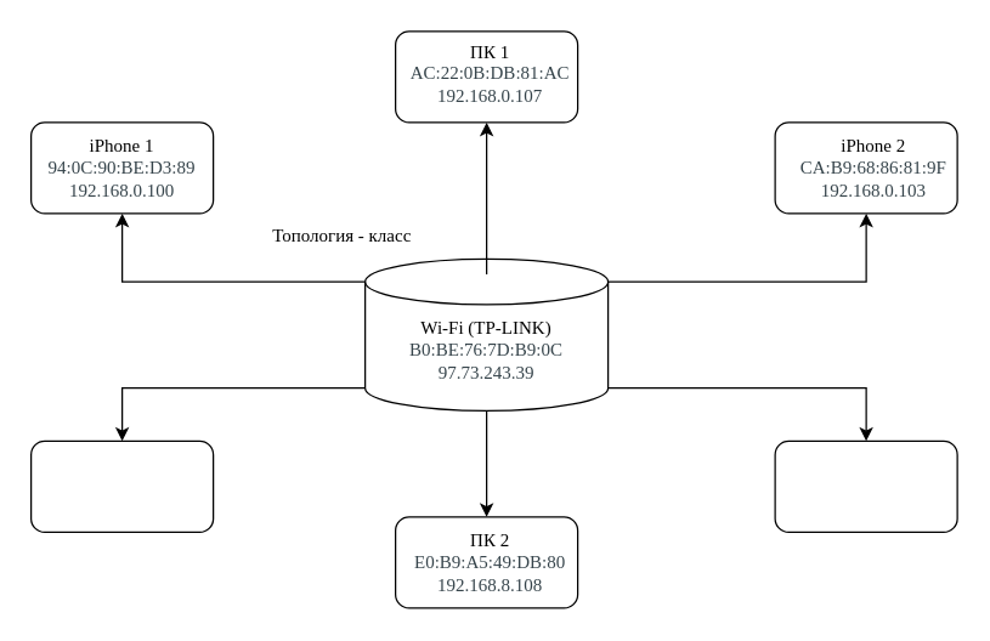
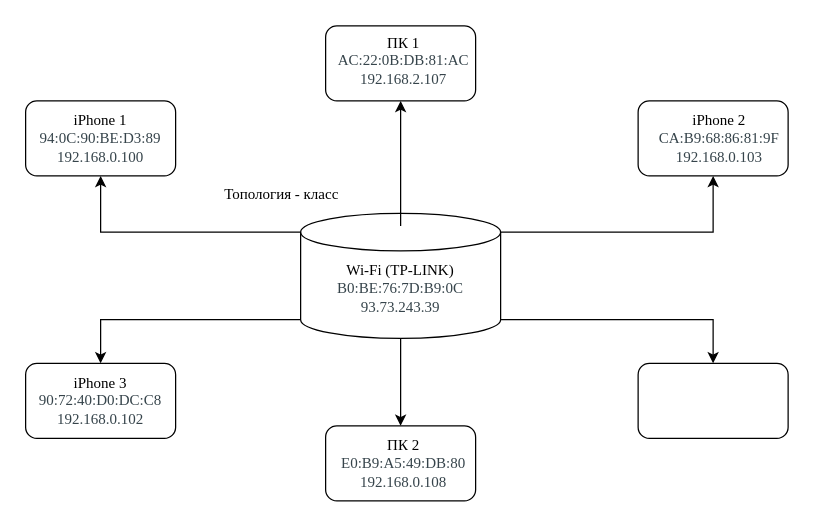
- <mxCell id="16" value="ПК 1&lt;br&gt;&lt;span style=&quot;color: rgb(54 , 68 , 75) ; font-family: &amp;#34;arial&amp;#34; , &amp;#34;helvetica&amp;#34; , &amp;#34;geneva&amp;#34; , &amp;#34;swiss&amp;#34; , , sans-serif ; background-color: rgb(255 , 255 , 255)&quot;&gt;AC:22:0B:DB:81:AC&lt;br&gt;&lt;/span&gt;&lt;span style=&quot;color: rgb(54 , 68 , 75) ; font-family: &amp;#34;arial&amp;#34; , &amp;#34;helvetica&amp;#34; , &amp;#34;geneva&amp;#34; , &amp;#34;swiss&amp;#34; , , sans-serif ; background-color: rgb(255 , 255 , 255)&quot;&gt;192.168.0.107&lt;/span&gt;&lt;span style=&quot;color: rgb(54 , 68 , 75) ; font-family: &amp;#34;arial&amp;#34; , &amp;#34;helvetica&amp;#34; , &amp;#34;geneva&amp;#34; , &amp;#34;swiss&amp;#34; , , sans-serif ; background-color: rgb(255 , 255 , 255)&quot;&gt;&lt;br&gt;&lt;/span&gt;" style="text;html=1;strokeColor=none;fillColor=none;align=center;verticalAlign=middle;whiteSpace=wrap;rounded=0;fontFamily=Verdana;" vertex="1" parent="1"><mxGeometry x="265" y="25" width="115" height="45" as="geometry" /></mxCell>
+ <mxCell id="16" value="ПК 1&lt;br&gt;&lt;span style=&quot;color: rgb(54 , 68 , 75) ; font-family: &amp;#34;arial&amp;#34; , &amp;#34;helvetica&amp;#34; , &amp;#34;geneva&amp;#34; , &amp;#34;swiss&amp;#34; , , sans-serif ; background-color: rgb(255 , 255 , 255)&quot;&gt;AC:22:0B:DB:81:AC&lt;br&gt;&lt;/span&gt;&lt;span style=&quot;color: rgb(54 , 68 , 75) ; font-family: &amp;#34;arial&amp;#34; , &amp;#34;helvetica&amp;#34; , &amp;#34;geneva&amp;#34; , &amp;#34;swiss&amp;#34; , , sans-serif ; background-color: rgb(255 , 255 , 255)&quot;&gt;192.168.2.107&lt;/span&gt;&lt;span style=&quot;color: rgb(54 , 68 , 75) ; font-family: &amp;#34;arial&amp;#34; , &amp;#34;helvetica&amp;#34; , &amp;#34;geneva&amp;#34; , &amp;#34;swiss&amp;#34; , , sans-serif ; background-color: rgb(255 , 255 , 255)&quot;&gt;&lt;br&gt;&lt;/span&gt;" style="text;html=1;strokeColor=none;fillColor=none;align=center;verticalAlign=middle;whiteSpace=wrap;rounded=0;fontFamily=Verdana;" vertex="1" parent="1"><mxGeometry x="265" y="25" width="115" height="45" as="geometry" /></mxCell>
- <mxCell id="8" value="Wi-Fi (TP-LINK)&lt;br&gt;&lt;span style=&quot;color: rgb(54 , 68 , 75) ; font-family: &amp;#34;arial&amp;#34; , &amp;#34;helvetica&amp;#34; , &amp;#34;geneva&amp;#34; , &amp;#34;swiss&amp;#34; , , sans-serif ; text-align: left ; background-color: rgb(255 , 255 , 255)&quot;&gt;B0:BE:76:7D:B9:0C&lt;br&gt;&lt;/span&gt;&lt;span style=&quot;color: rgb(54 , 68 , 75) ; font-family: &amp;#34;arial&amp;#34; , &amp;#34;helvetica&amp;#34; , &amp;#34;geneva&amp;#34; , &amp;#34;swiss&amp;#34; , , sans-serif ; text-align: left ; background-color: rgb(255 , 255 , 255)&quot;&gt;97.73.243.39&lt;/span&gt;&lt;span style=&quot;color: rgb(54 , 68 , 75) ; font-family: &amp;#34;arial&amp;#34; , &amp;#34;helvetica&amp;#34; , &amp;#34;geneva&amp;#34; , &amp;#34;swiss&amp;#34; , , sans-serif ; text-align: left ; background-color: rgb(255 , 255 , 255)&quot;&gt;&lt;br&gt;&lt;/span&gt;" style="text;html=1;strokeColor=none;fillColor=none;align=center;verticalAlign=middle;whiteSpace=wrap;rounded=0;fontFamily=Verdana;" vertex="1" parent="1"><mxGeometry x="250" y="200" width="140" height="60" as="geometry" /></mxCell>
+ <mxCell id="8" value="Wi-Fi (TP-LINK)&lt;br&gt;&lt;span style=&quot;color: rgb(54 , 68 , 75) ; font-family: &amp;#34;arial&amp;#34; , &amp;#34;helvetica&amp;#34; , &amp;#34;geneva&amp;#34; , &amp;#34;swiss&amp;#34; , , sans-serif ; text-align: left ; background-color: rgb(255 , 255 , 255)&quot;&gt;B0:BE:76:7D:B9:0C&lt;br&gt;&lt;/span&gt;&lt;span style=&quot;color: rgb(54 , 68 , 75) ; font-family: &amp;#34;arial&amp;#34; , &amp;#34;helvetica&amp;#34; , &amp;#34;geneva&amp;#34; , &amp;#34;swiss&amp;#34; , , sans-serif ; text-align: left ; background-color: rgb(255 , 255 , 255)&quot;&gt;93.73.243.39&lt;/span&gt;&lt;span style=&quot;color: rgb(54 , 68 , 75) ; font-family: &amp;#34;arial&amp;#34; , &amp;#34;helvetica&amp;#34; , &amp;#34;geneva&amp;#34; , &amp;#34;swiss&amp;#34; , , sans-serif ; text-align: left ; background-color: rgb(255 , 255 , 255)&quot;&gt;&lt;br&gt;&lt;/span&gt;" style="text;html=1;strokeColor=none;fillColor=none;align=center;verticalAlign=middle;whiteSpace=wrap;rounded=0;fontFamily=Verdana;" vertex="1" parent="1"><mxGeometry x="250" y="200" width="140" height="60" as="geometry" /></mxCell>
+ <mxCell id="20" value="iPhone 3&lt;br&gt;&lt;span style=&quot;color: rgb(54 , 68 , 75) ; font-family: &amp;#34;arial&amp;#34; , &amp;#34;helvetica&amp;#34; , &amp;#34;geneva&amp;#34; , &amp;#34;swiss&amp;#34; , , sans-serif ; background-color: rgb(255 , 255 , 255)&quot;&gt;90:72:40:D0:DC:C8&lt;br&gt;&lt;/span&gt;&lt;span style=&quot;color: rgb(54 , 68 , 75) ; font-family: &amp;#34;arial&amp;#34; , &amp;#34;helvetica&amp;#34; , &amp;#34;geneva&amp;#34; , &amp;#34;swiss&amp;#34; , , sans-serif ; background-color: rgb(255 , 255 , 255)&quot;&gt;192.168.0.102&lt;/span&gt;" style="text;html=1;strokeColor=none;fillColor=none;align=center;verticalAlign=middle;whiteSpace=wrap;rounded=0;fontFamily=Verdana;" vertex="1" parent="1"><mxGeometry x="30" y="295" width="100" height="50" as="geometry" /></mxCell>
- <mxCell id="17" value="ПК 2&lt;br&gt;&lt;span style=&quot;color: rgb(54 , 68 , 75) ; font-family: &amp;#34;arial&amp;#34; , &amp;#34;helvetica&amp;#34; , &amp;#34;geneva&amp;#34; , &amp;#34;swiss&amp;#34; , , sans-serif ; background-color: rgb(255 , 255 , 255)&quot;&gt;E0:B9:A5:49:DB:80&lt;br&gt;&lt;/span&gt;&lt;span style=&quot;color: rgb(54 , 68 , 75) ; font-family: &amp;#34;arial&amp;#34; , &amp;#34;helvetica&amp;#34; , &amp;#34;geneva&amp;#34; , &amp;#34;swiss&amp;#34; , , sans-serif ; background-color: rgb(255 , 255 , 255)&quot;&gt;192.168.8.108&lt;/span&gt;&lt;span style=&quot;color: rgb(54 , 68 , 75) ; font-family: &amp;#34;arial&amp;#34; , &amp;#34;helvetica&amp;#34; , &amp;#34;geneva&amp;#34; , &amp;#34;swiss&amp;#34; , , sans-serif ; background-color: rgb(255 , 255 , 255)&quot;&gt;&lt;br&gt;&lt;/span&gt;" style="text;html=1;strokeColor=none;fillColor=none;align=center;verticalAlign=middle;whiteSpace=wrap;rounded=0;fontFamily=Verdana;" vertex="1" parent="1"><mxGeometry x="265" y="350" width="115" height="40" as="geometry" /></mxCell>
+ <mxCell id="17" value="ПК 2&lt;br&gt;&lt;span style=&quot;color: rgb(54 , 68 , 75) ; font-family: &amp;#34;arial&amp;#34; , &amp;#34;helvetica&amp;#34; , &amp;#34;geneva&amp;#34; , &amp;#34;swiss&amp;#34; , , sans-serif ; background-color: rgb(255 , 255 , 255)&quot;&gt;E0:B9:A5:49:DB:80&lt;br&gt;&lt;/span&gt;&lt;span style=&quot;color: rgb(54 , 68 , 75) ; font-family: &amp;#34;arial&amp;#34; , &amp;#34;helvetica&amp;#34; , &amp;#34;geneva&amp;#34; , &amp;#34;swiss&amp;#34; , , sans-serif ; background-color: rgb(255 , 255 , 255)&quot;&gt;192.168.0.108&lt;/span&gt;&lt;span style=&quot;color: rgb(54 , 68 , 75) ; font-family: &amp;#34;arial&amp;#34; , &amp;#34;helvetica&amp;#34; , &amp;#34;geneva&amp;#34; , &amp;#34;swiss&amp;#34; , , sans-serif ; background-color: rgb(255 , 255 , 255)&quot;&gt;&lt;br&gt;&lt;/span&gt;" style="text;html=1;strokeColor=none;fillColor=none;align=center;verticalAlign=middle;whiteSpace=wrap;rounded=0;fontFamily=Verdana;" vertex="1" parent="1"><mxGeometry x="265" y="350" width="115" height="40" as="geometry" /></mxCell>
